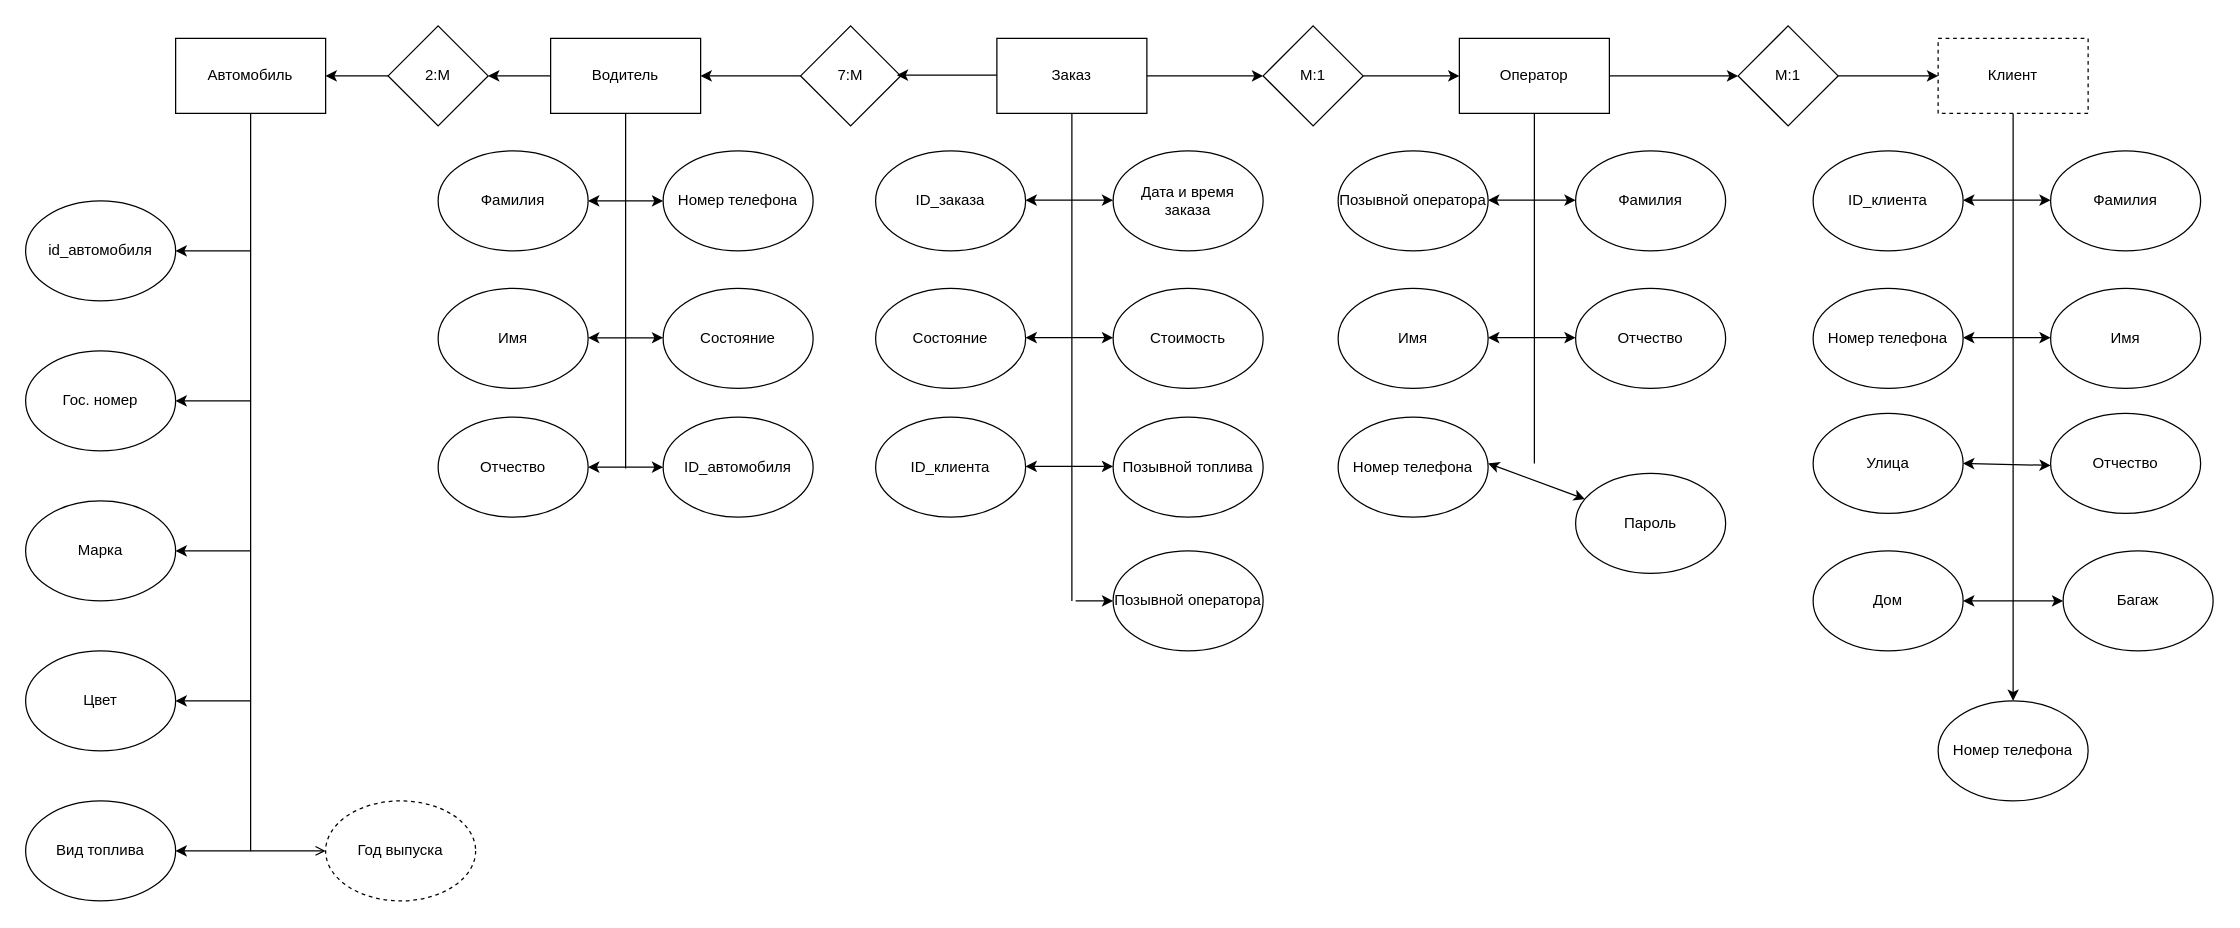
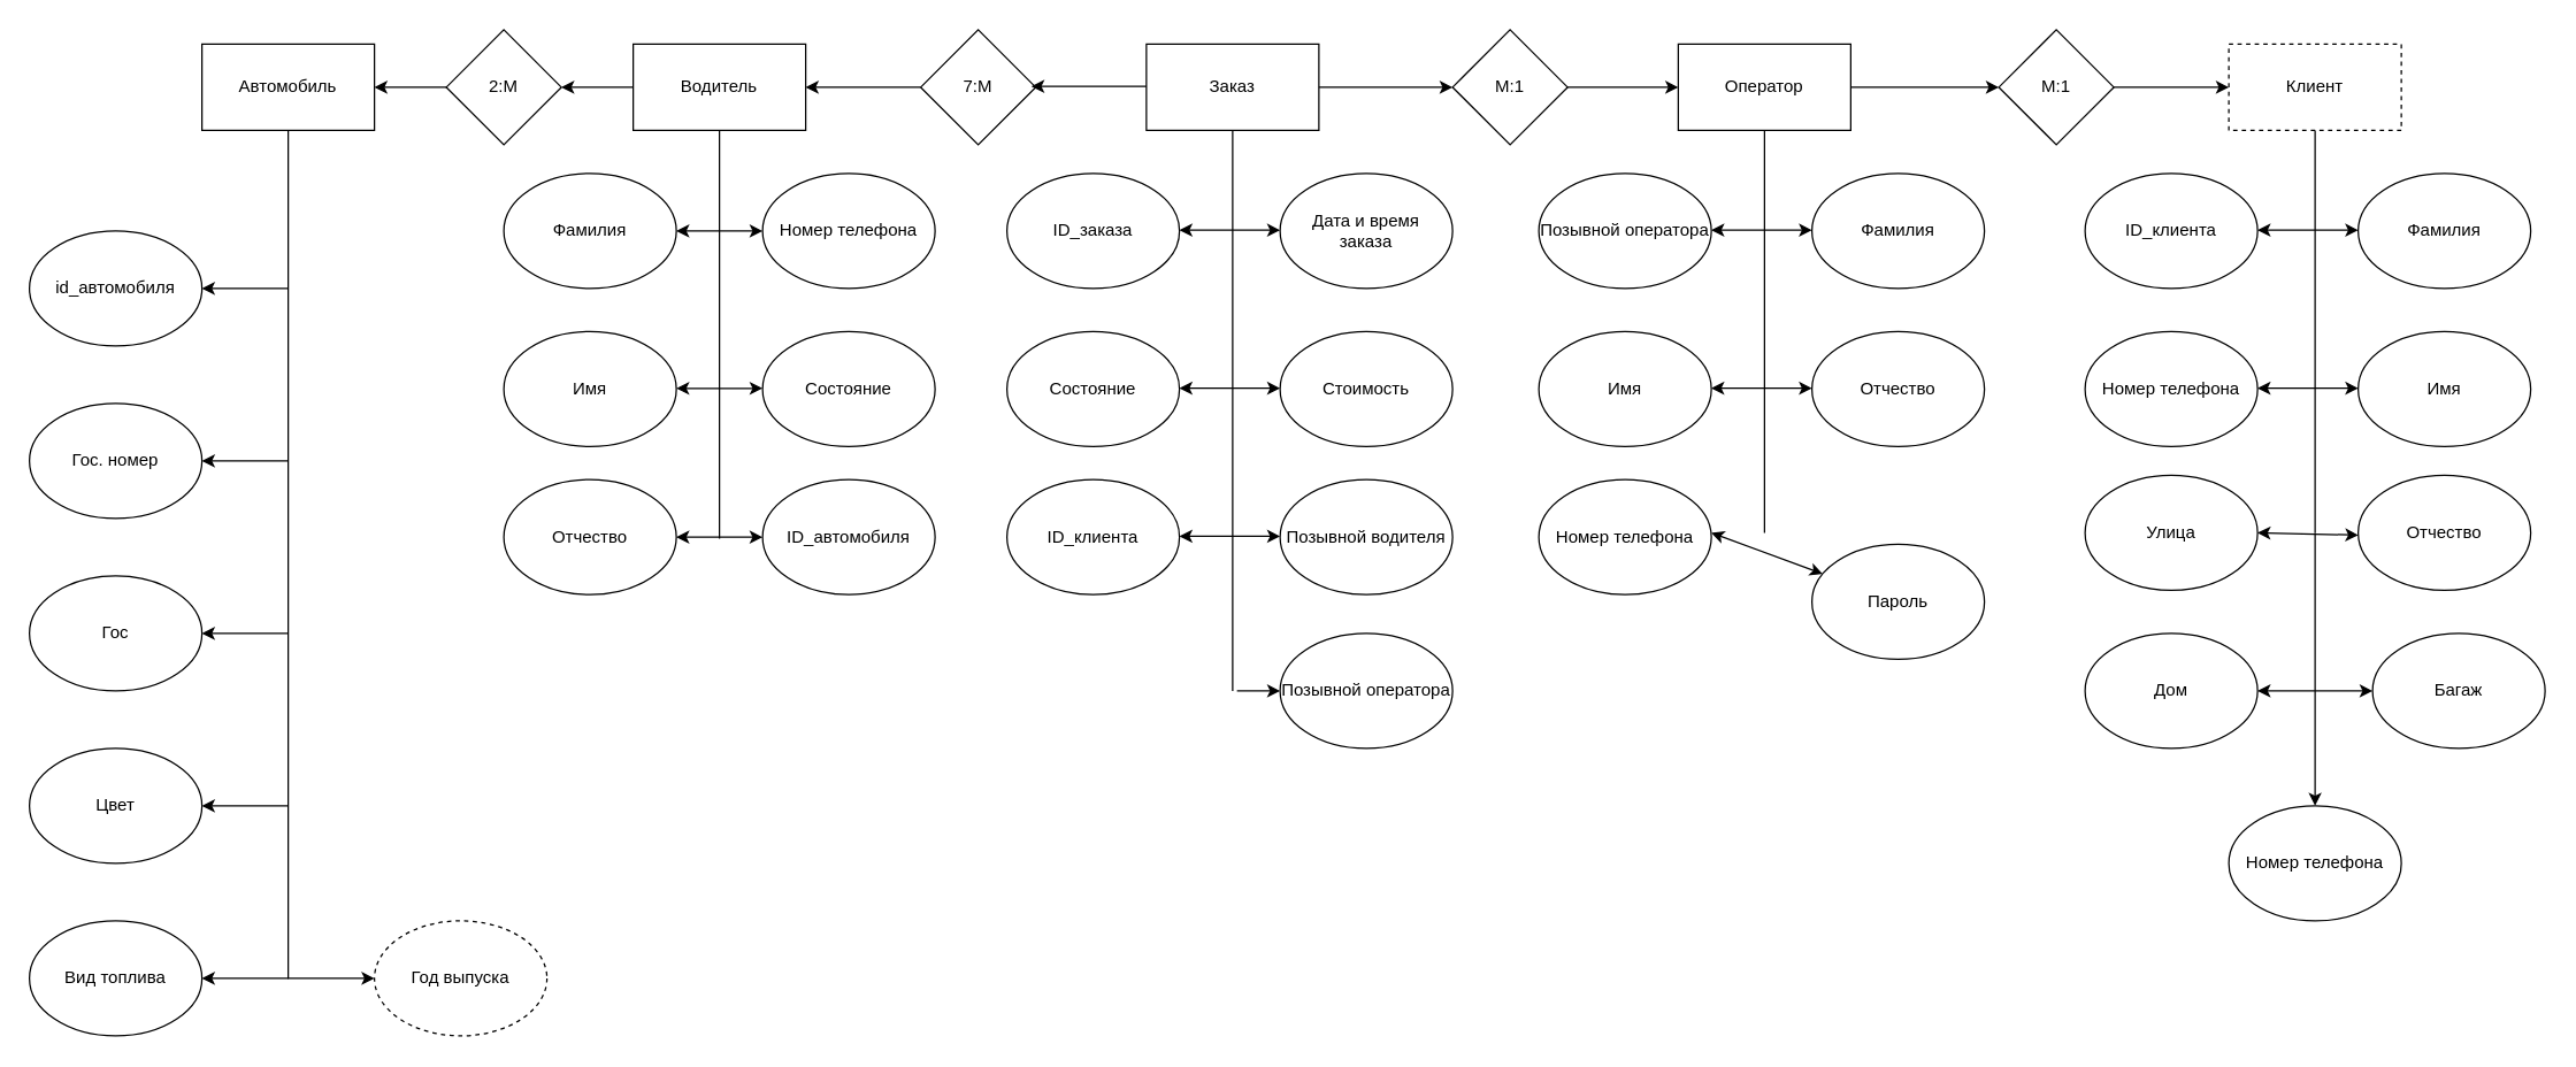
- <mxCell id="38" value="Позывной топлива" style="ellipse;whiteSpace=wrap;html=1;shadow=0;" parent="1" vertex="1"><mxGeometry x="890" y="333" width="120" height="80" as="geometry" /></mxCell>
+ <mxCell id="38" value="Позывной водителя" style="ellipse;whiteSpace=wrap;html=1;shadow=0;" parent="1" vertex="1"><mxGeometry x="890" y="333" width="120" height="80" as="geometry" /></mxCell>
- <mxCell id="6" value="Марка" style="ellipse;whiteSpace=wrap;html=1;shadow=0;" parent="1" vertex="1"><mxGeometry x="20" y="400" width="120" height="80" as="geometry" /></mxCell>
+ <mxCell id="6" value="Гос" style="ellipse;whiteSpace=wrap;html=1;shadow=0;" parent="1" vertex="1"><mxGeometry x="20" y="400" width="120" height="80" as="geometry" /></mxCell>
- <mxCell id="2" style="edgeStyle=orthogonalEdgeStyle;rounded=0;orthogonalLoop=1;jettySize=auto;html=1;exitX=0.5;exitY=1;exitDx=0;exitDy=0;entryX=0;entryY=0.5;entryDx=0;entryDy=0;endArrow=open;" parent="1" source="3" target="9" edge="1"><mxGeometry relative="1" as="geometry"><mxPoint x="200" y="680" as="targetPoint" /><Array as="points"><mxPoint x="200" y="680" /></Array></mxGeometry></mxCell>
+ <mxCell id="2" style="edgeStyle=orthogonalEdgeStyle;rounded=0;orthogonalLoop=1;jettySize=auto;html=1;exitX=0.5;exitY=1;exitDx=0;exitDy=0;entryX=0;entryY=0.5;entryDx=0;entryDy=0;" parent="1" source="3" target="9" edge="1"><mxGeometry relative="1" as="geometry"><mxPoint x="200" y="680" as="targetPoint" /><Array as="points"><mxPoint x="200" y="680" /></Array></mxGeometry></mxCell>
